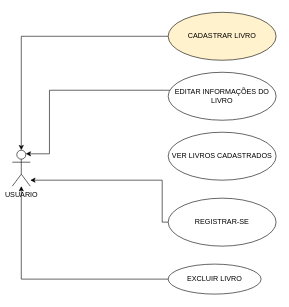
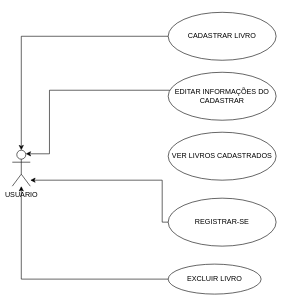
- <mxCell id="4" value="CADASTRAR LIVRO" style="ellipse;whiteSpace=wrap;html=1;fillColor=#fff2cc;" parent="1" vertex="1"><mxGeometry x="280" y="20" width="180" height="80" as="geometry" /></mxCell>
+ <mxCell id="4" value="CADASTRAR LIVRO" style="ellipse;whiteSpace=wrap;html=1;" parent="1" vertex="1"><mxGeometry x="280" y="20" width="180" height="80" as="geometry" /></mxCell>
- <mxCell id="5" value="EDITAR INFORMAÇÕES DO LIVRO" style="ellipse;whiteSpace=wrap;html=1;" parent="1" vertex="1"><mxGeometry x="280" y="120" width="180" height="80" as="geometry" /></mxCell>
+ <mxCell id="5" value="EDITAR INFORMAÇÕES DO CADASTRAR" style="ellipse;whiteSpace=wrap;html=1;" parent="1" vertex="1"><mxGeometry x="280" y="120" width="180" height="80" as="geometry" /></mxCell>
